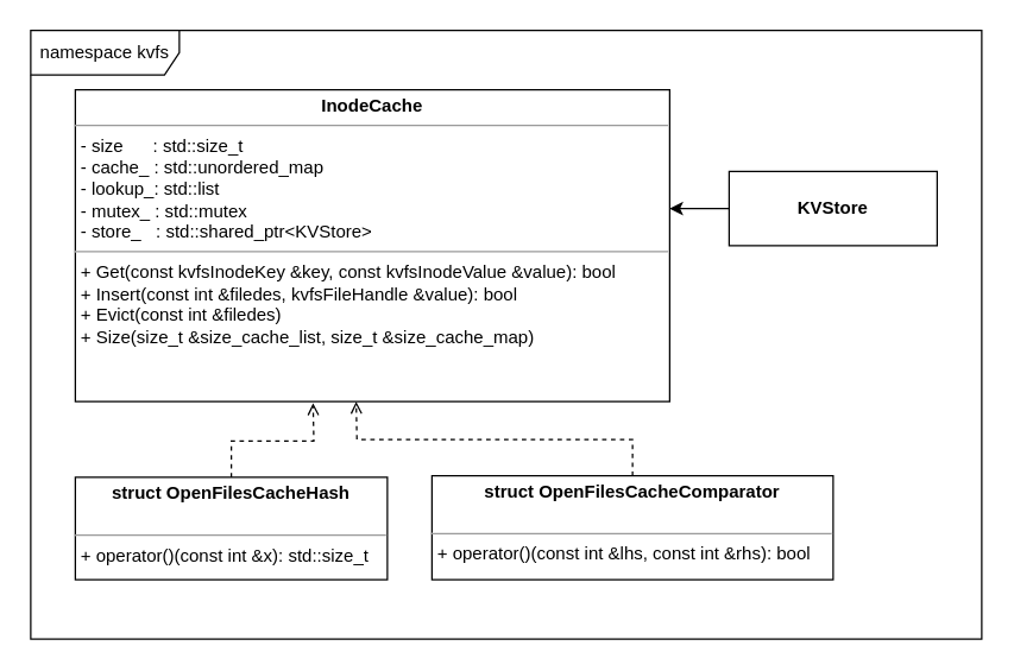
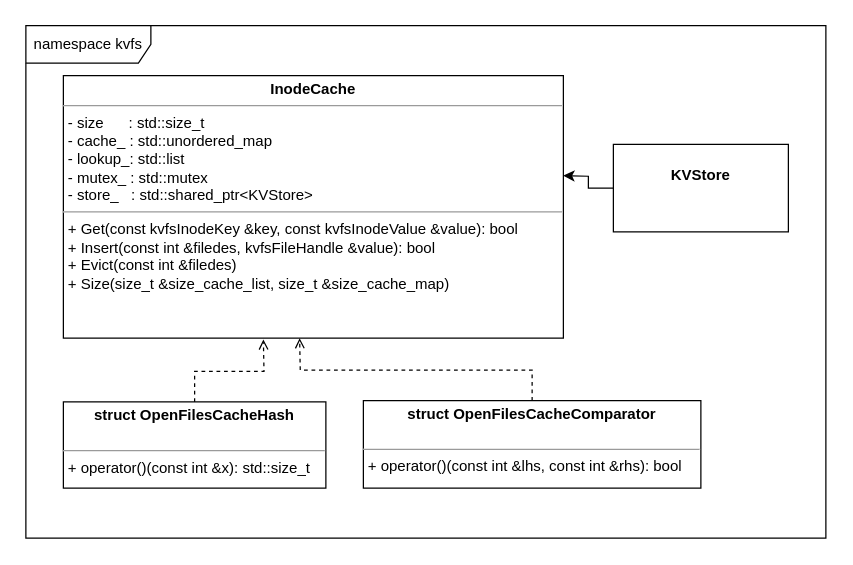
- <mxCell id="4" value="&lt;p style=&quot;margin: 0px ; margin-top: 4px ; text-align: center&quot;&gt;&lt;br&gt;&lt;b&gt;KVStore&lt;/b&gt;&lt;/p&gt;" style="verticalAlign=top;align=left;overflow=fill;fontSize=12;fontFamily=Helvetica;html=1;" parent="1" vertex="1"><mxGeometry x="490" y="115" width="140" height="50" as="geometry" /></mxCell>
+ <mxCell id="4" value="&lt;p style=&quot;margin: 0px ; margin-top: 4px ; text-align: center&quot;&gt;&lt;br&gt;&lt;b&gt;KVStore&lt;/b&gt;&lt;/p&gt;" style="verticalAlign=top;align=left;overflow=fill;fontSize=12;fontFamily=Helvetica;html=1;" parent="1" vertex="1"><mxGeometry x="490" y="115" width="140" height="70" as="geometry" /></mxCell>
